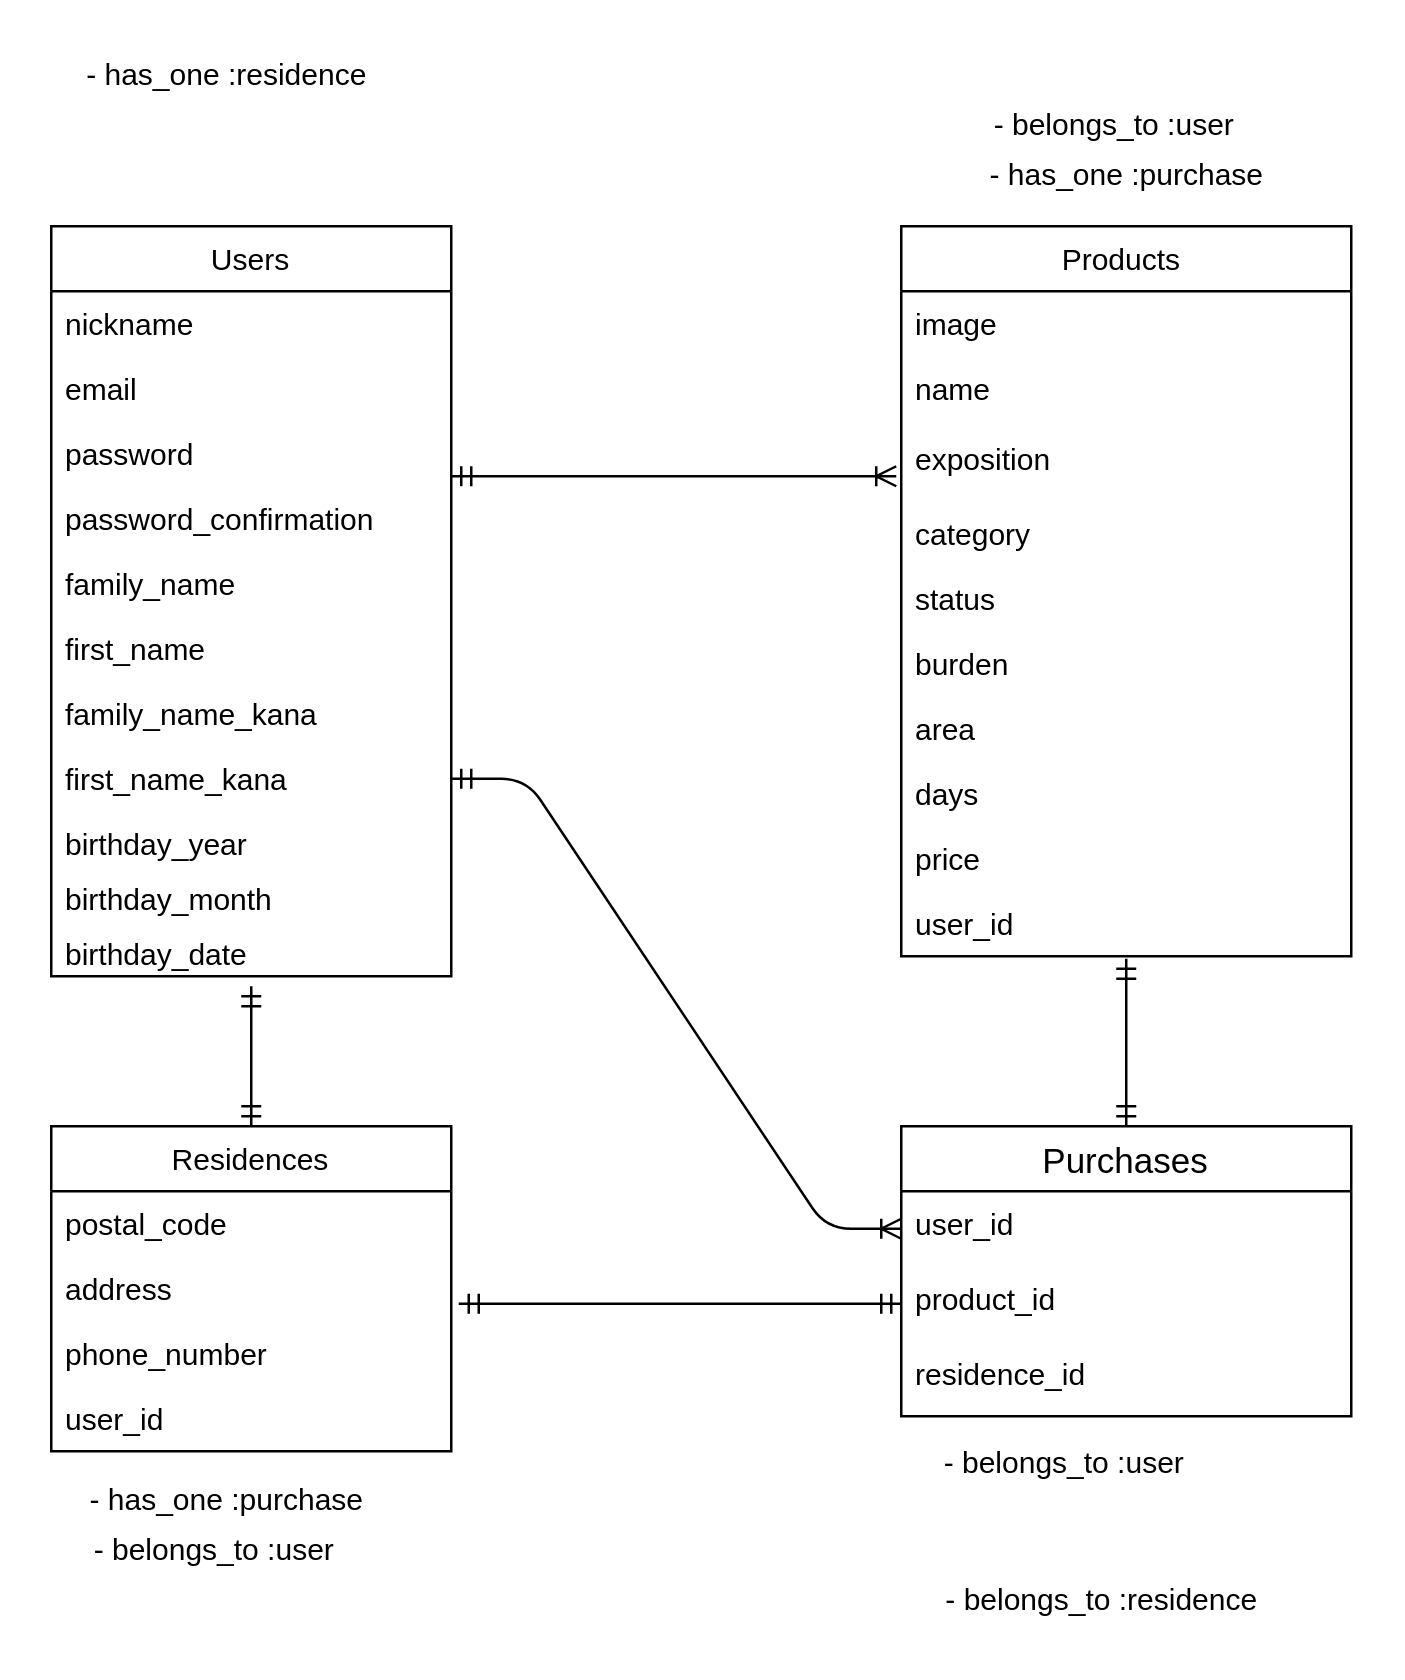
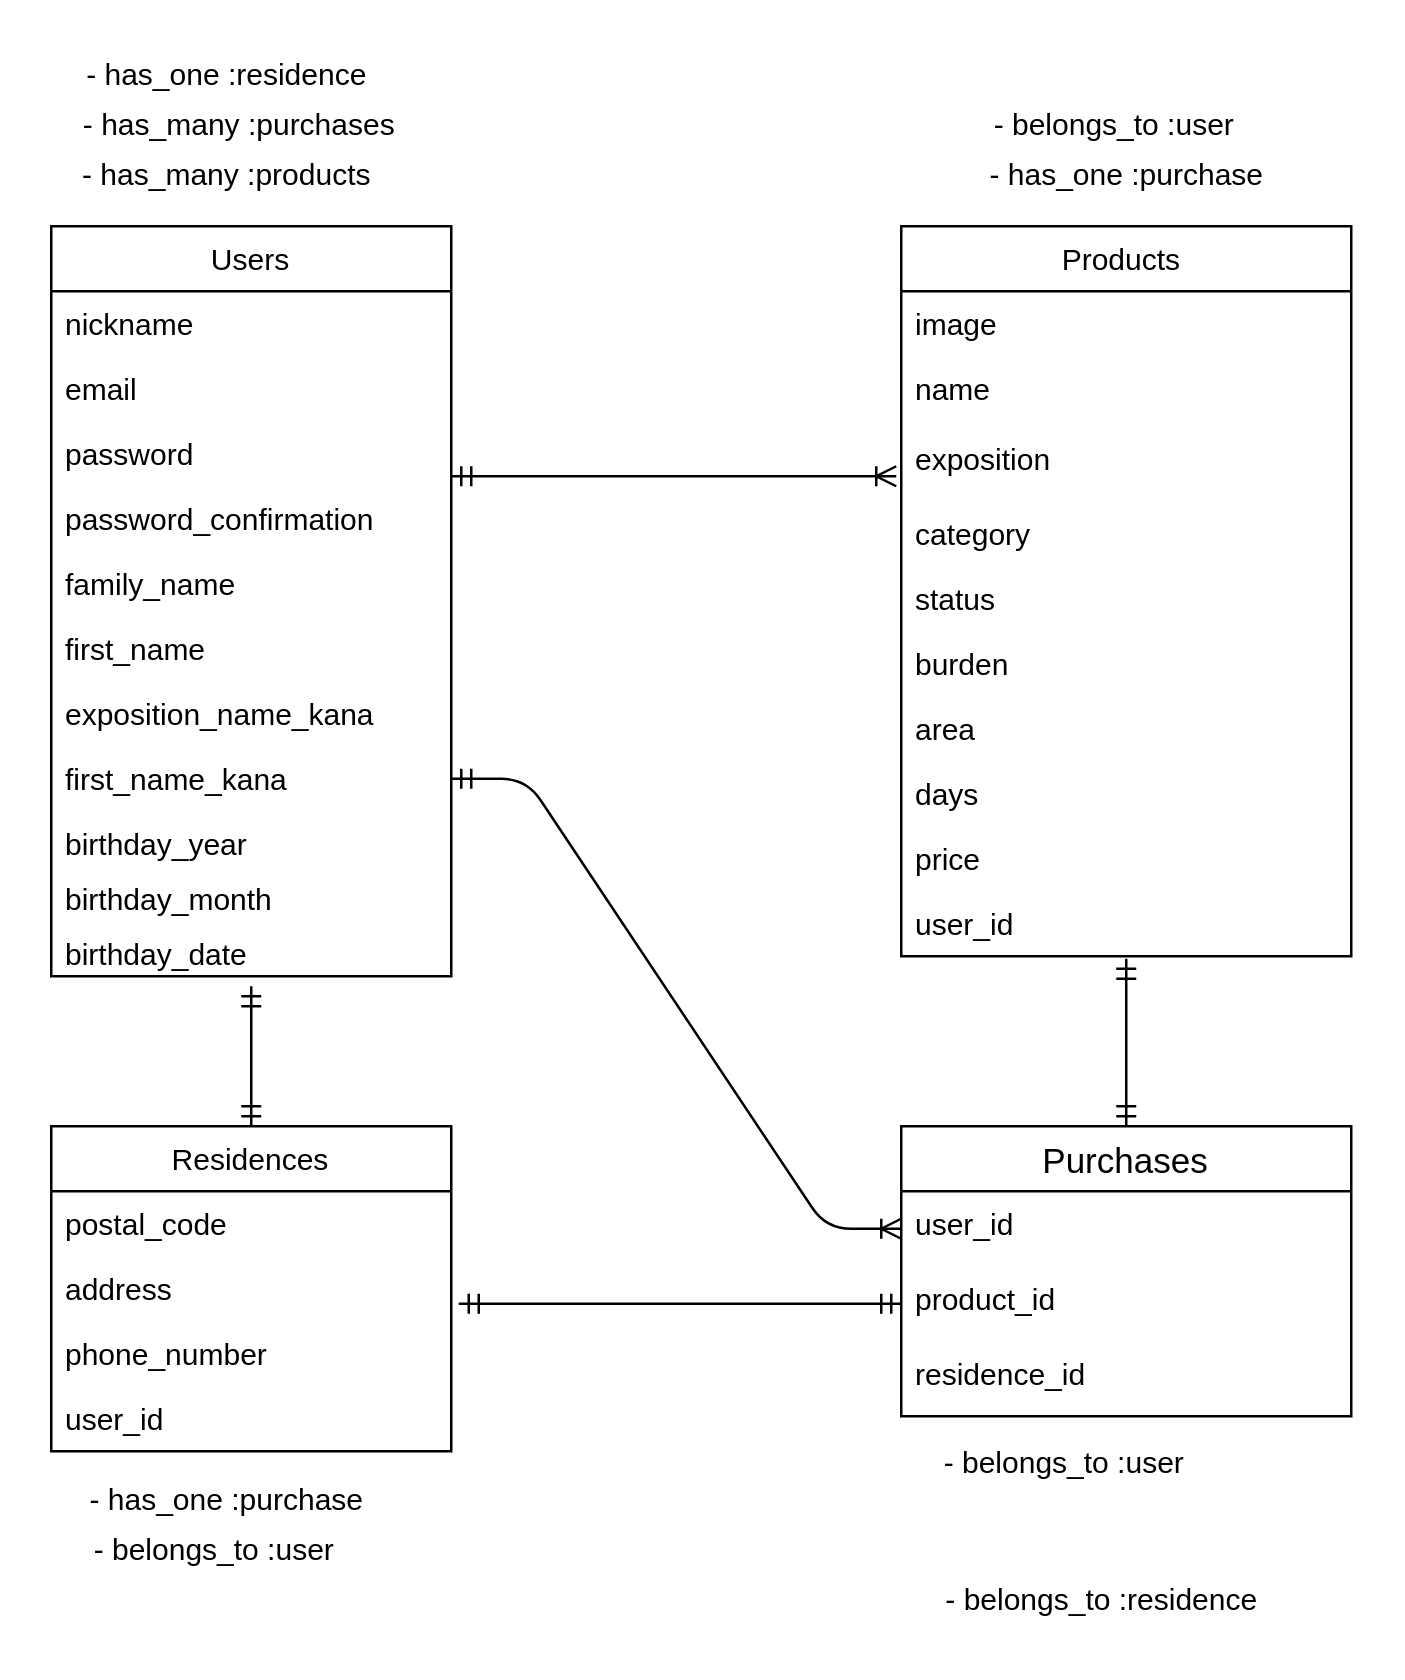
+ <mxCell id="47" value="- has_many :purchases" style="text;html=1;align=center;verticalAlign=middle;resizable=0;points=[];autosize=1;" vertex="1" parent="1"><mxGeometry x="25" y="40" width="140" height="20" as="geometry" /></mxCell>
+ <mxCell id="46" value="- has_many :products" style="text;html=1;align=center;verticalAlign=middle;resizable=0;points=[];autosize=1;" vertex="1" parent="1"><mxGeometry x="25" y="60" width="130" height="20" as="geometry" /></mxCell>
- <mxCell id="20" value="family_name_kana" style="text;strokeColor=none;fillColor=none;align=left;verticalAlign=top;spacingLeft=4;spacingRight=4;overflow=hidden;rotatable=0;points=[[0,0.5],[1,0.5]];portConstraint=eastwest;" vertex="1" parent="13"><mxGeometry y="182" width="160" height="26" as="geometry" /></mxCell>
+ <mxCell id="20" value="exposition_name_kana" style="text;strokeColor=none;fillColor=none;align=left;verticalAlign=top;spacingLeft=4;spacingRight=4;overflow=hidden;rotatable=0;points=[[0,0.5],[1,0.5]];portConstraint=eastwest;" vertex="1" parent="13"><mxGeometry y="182" width="160" height="26" as="geometry" /></mxCell>
